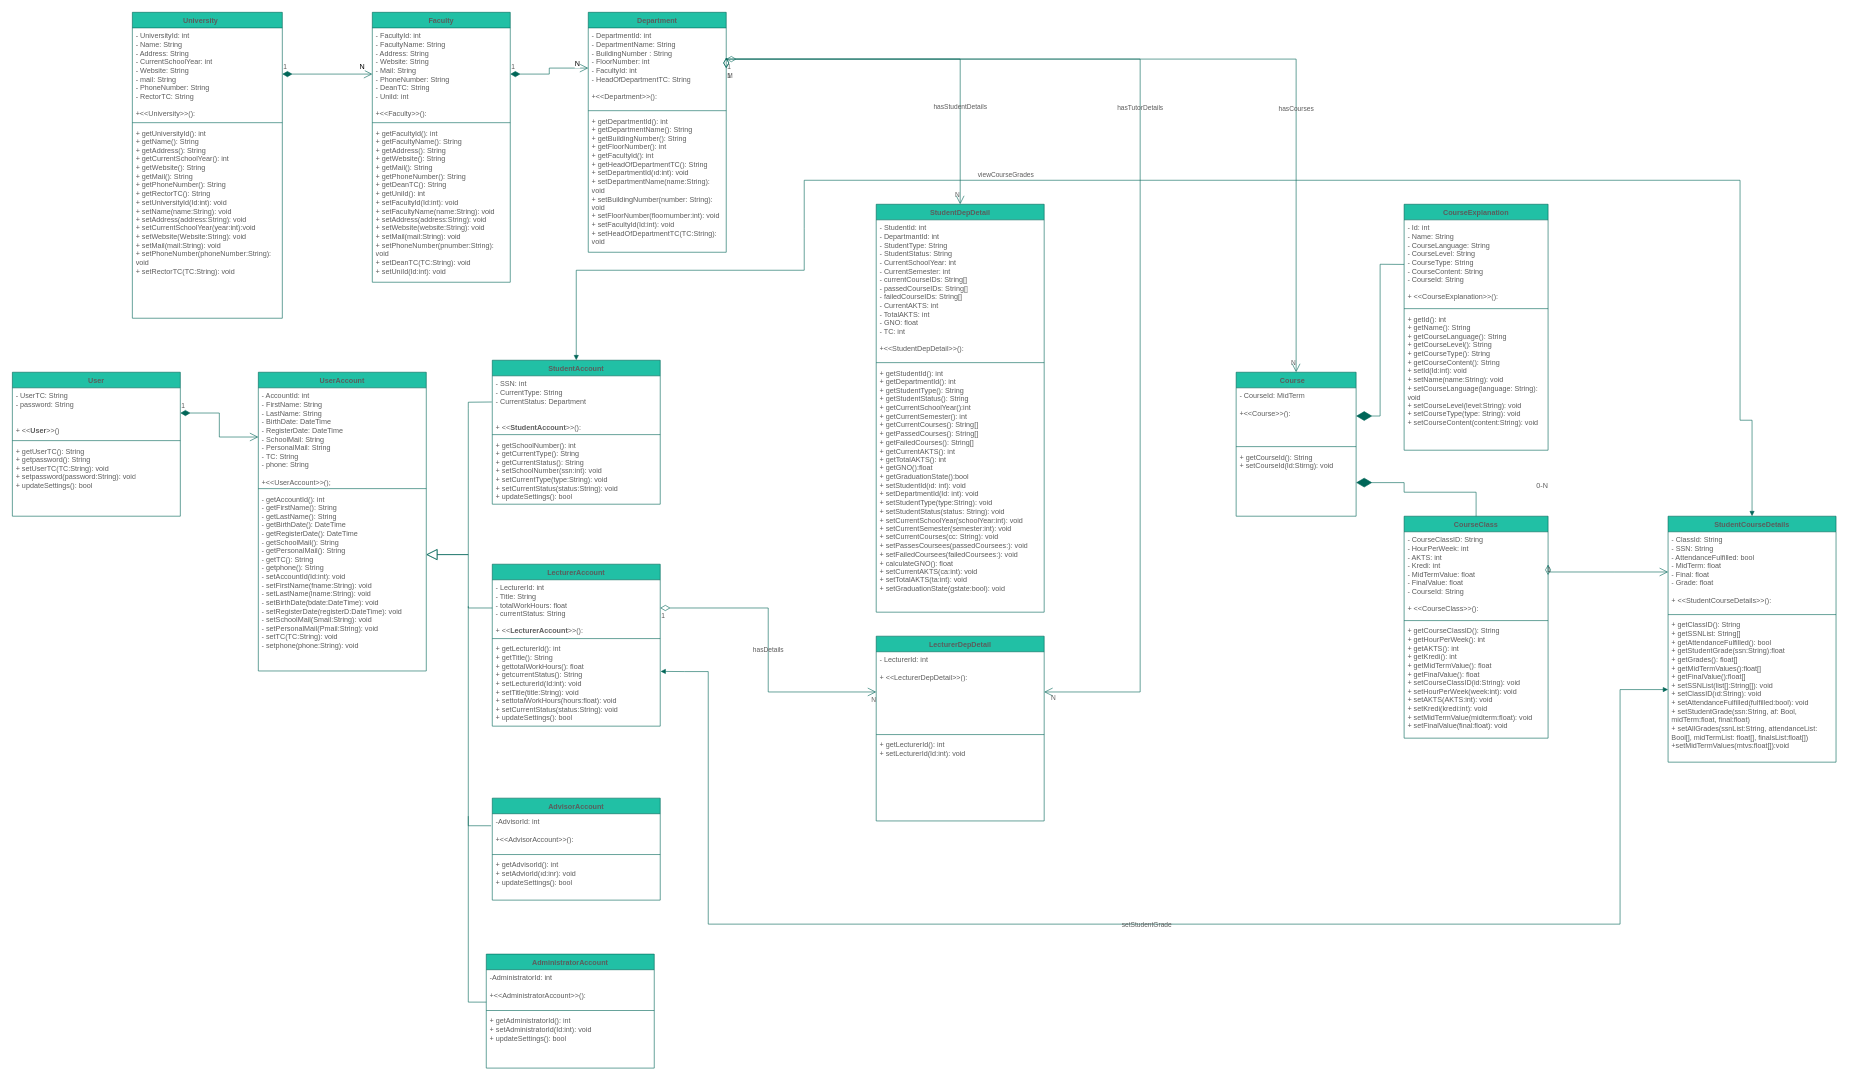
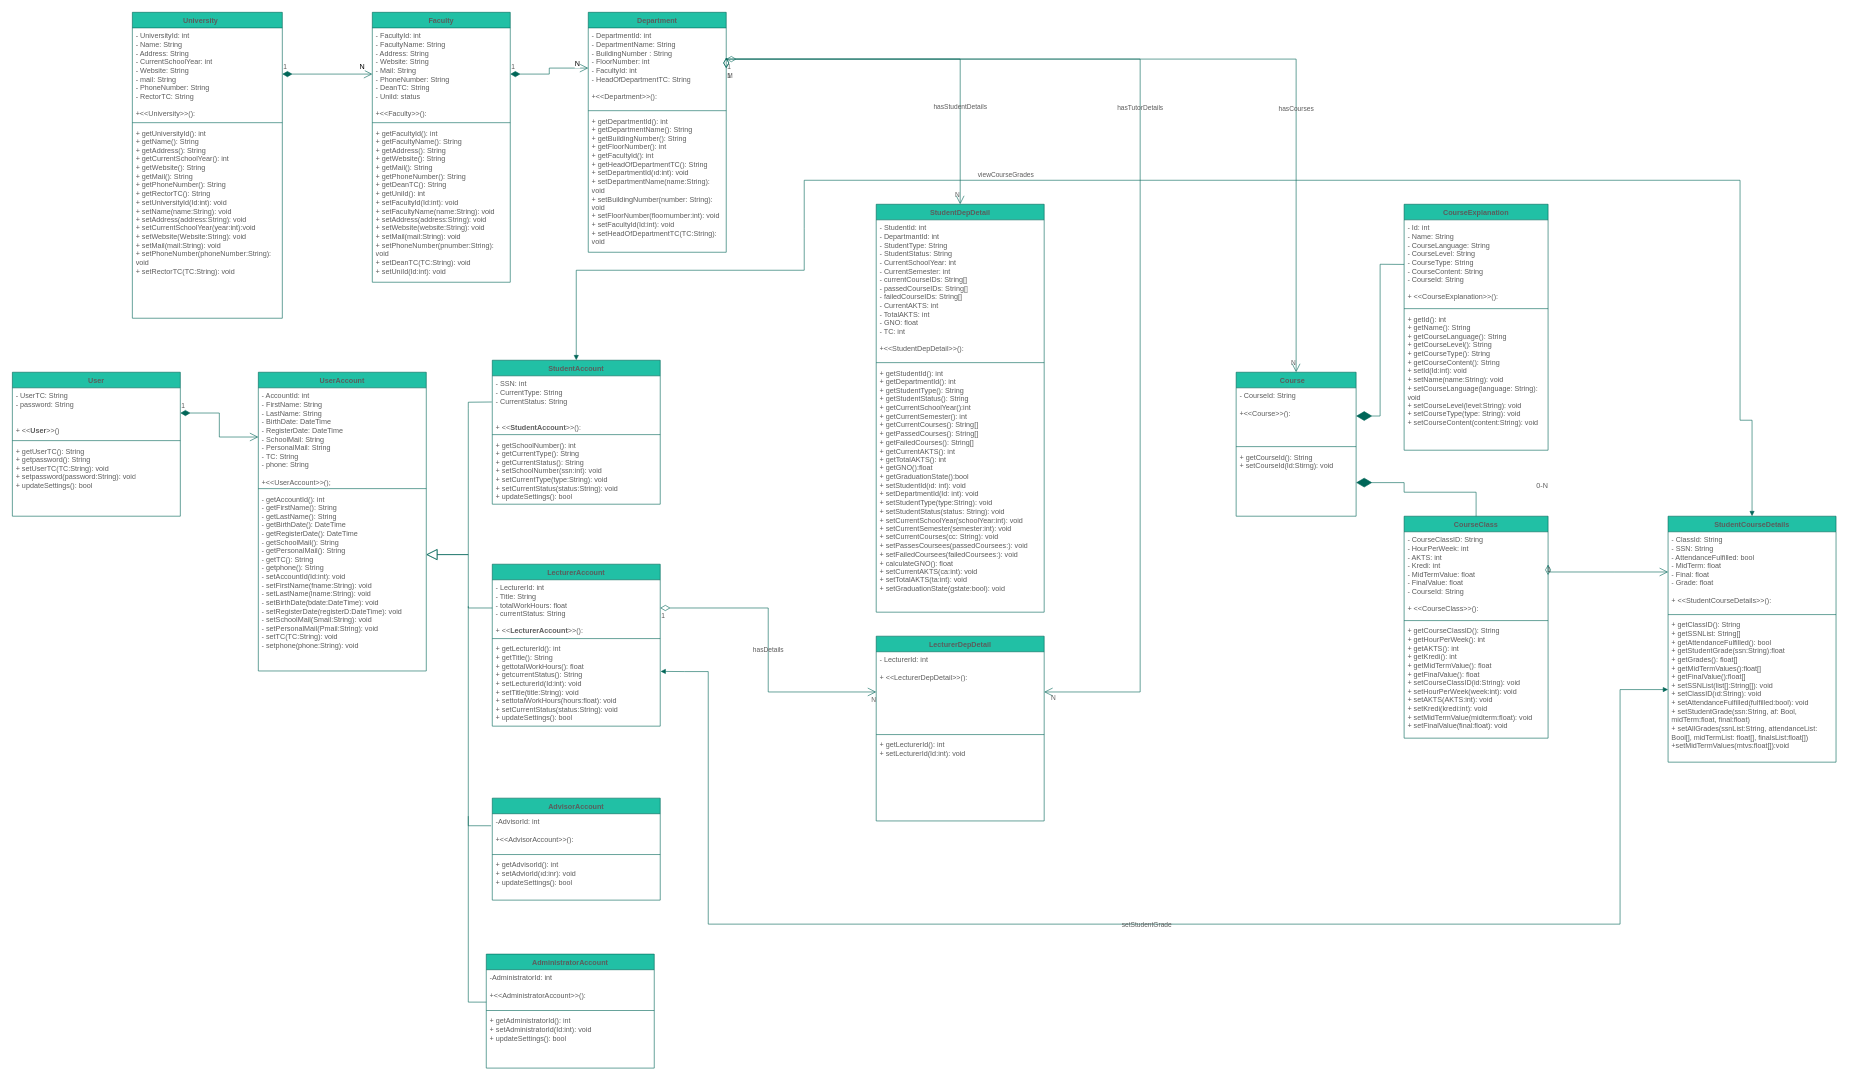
- <mxCell id="33" value="&lt;div data-sider-select-id=&quot;939029f3-9b22-4629-add4-f6a4fbf43940&quot;&gt;- FacultyId: int&lt;/div&gt;- FacultyName: String&lt;div data-sider-select-id=&quot;6189d0d8-7c25-4bf4-91ec-291dd08875af&quot;&gt;- Address: String&lt;/div&gt;&lt;div&gt;&lt;div data-sider-select-id=&quot;b98007c1-0edd-4025-acb4-4b958bde3791&quot;&gt;- Website: String&lt;/div&gt;&lt;div data-sider-select-id=&quot;063cd497-bc02-49b1-ba73-cf26518c9fba&quot;&gt;- Mail: String&lt;/div&gt;&lt;div&gt;- PhoneNumber: String&lt;/div&gt;&lt;/div&gt;&lt;div data-sider-select-id=&quot;29948bb4-90fc-4eb0-945a-943bb937e375&quot;&gt;- DeanTC: String&lt;/div&gt;&lt;div data-sider-select-id=&quot;9e089491-ef58-42f3-af44-322333032c33&quot;&gt;- UniId: int&lt;/div&gt;&lt;div data-sider-select-id=&quot;9e089491-ef58-42f3-af44-322333032c33&quot;&gt;&lt;br&gt;&lt;/div&gt;&lt;div data-sider-select-id=&quot;9e089491-ef58-42f3-af44-322333032c33&quot;&gt;+&amp;lt;&amp;lt;Faculty&amp;gt;&amp;gt;():&lt;/div&gt;" style="text;strokeColor=none;fillColor=none;align=left;verticalAlign=top;spacingLeft=4;spacingRight=4;overflow=hidden;rotatable=0;points=[[0,0.5],[1,0.5]];portConstraint=eastwest;whiteSpace=wrap;html=1;labelBackgroundColor=none;fontColor=#5C5C5C;" parent="32" vertex="1"><mxGeometry y="26" width="230" height="154" as="geometry" /></mxCell>
+ <mxCell id="33" value="&lt;div data-sider-select-id=&quot;939029f3-9b22-4629-add4-f6a4fbf43940&quot;&gt;- FacultyId: int&lt;/div&gt;- FacultyName: String&lt;div data-sider-select-id=&quot;6189d0d8-7c25-4bf4-91ec-291dd08875af&quot;&gt;- Address: String&lt;/div&gt;&lt;div&gt;&lt;div data-sider-select-id=&quot;b98007c1-0edd-4025-acb4-4b958bde3791&quot;&gt;- Website: String&lt;/div&gt;&lt;div data-sider-select-id=&quot;063cd497-bc02-49b1-ba73-cf26518c9fba&quot;&gt;- Mail: String&lt;/div&gt;&lt;div&gt;- PhoneNumber: String&lt;/div&gt;&lt;/div&gt;&lt;div data-sider-select-id=&quot;29948bb4-90fc-4eb0-945a-943bb937e375&quot;&gt;- DeanTC: String&lt;/div&gt;&lt;div data-sider-select-id=&quot;9e089491-ef58-42f3-af44-322333032c33&quot;&gt;- UniId: status&lt;/div&gt;&lt;div data-sider-select-id=&quot;9e089491-ef58-42f3-af44-322333032c33&quot;&gt;&lt;br&gt;&lt;/div&gt;&lt;div data-sider-select-id=&quot;9e089491-ef58-42f3-af44-322333032c33&quot;&gt;+&amp;lt;&amp;lt;Faculty&amp;gt;&amp;gt;():&lt;/div&gt;" style="text;strokeColor=none;fillColor=none;align=left;verticalAlign=top;spacingLeft=4;spacingRight=4;overflow=hidden;rotatable=0;points=[[0,0.5],[1,0.5]];portConstraint=eastwest;whiteSpace=wrap;html=1;labelBackgroundColor=none;fontColor=#5C5C5C;" parent="32" vertex="1"><mxGeometry y="26" width="230" height="154" as="geometry" /></mxCell>
- <mxCell id="7" value="- SSN: int&lt;div&gt;- CurrentType: String&lt;br&gt;&lt;div&gt;- CurrentStatus: Department&lt;/div&gt;&lt;/div&gt;&lt;div&gt;&lt;br&gt;&lt;/div&gt;&lt;div&gt;&lt;br&gt;&lt;/div&gt;&lt;div&gt;&lt;div data-sider-select-id=&quot;f8b6bf96-1f82-4704-bffa-21a5291a859a&quot;&gt;+ &amp;lt;&amp;lt;&lt;b&gt;StudentAccount&lt;/b&gt;&amp;gt;&amp;gt;():&lt;/div&gt;&lt;div&gt;&lt;br&gt;&lt;/div&gt;&lt;div&gt;&lt;/div&gt;&lt;/div&gt;" style="text;strokeColor=none;fillColor=none;align=left;verticalAlign=top;spacingLeft=4;spacingRight=4;overflow=hidden;rotatable=0;points=[[0,0.5],[1,0.5]];portConstraint=eastwest;whiteSpace=wrap;html=1;labelBackgroundColor=none;fontColor=#5C5C5C;" parent="6" vertex="1"><mxGeometry y="26" width="280" height="94" as="geometry" /></mxCell>
+ <mxCell id="7" value="- SSN: int&lt;div&gt;- CurrentType: String&lt;br&gt;&lt;div&gt;- CurrentStatus: String&lt;/div&gt;&lt;/div&gt;&lt;div&gt;&lt;br&gt;&lt;/div&gt;&lt;div&gt;&lt;br&gt;&lt;/div&gt;&lt;div&gt;&lt;div data-sider-select-id=&quot;f8b6bf96-1f82-4704-bffa-21a5291a859a&quot;&gt;+ &amp;lt;&amp;lt;&lt;b&gt;StudentAccount&lt;/b&gt;&amp;gt;&amp;gt;():&lt;/div&gt;&lt;div&gt;&lt;br&gt;&lt;/div&gt;&lt;div&gt;&lt;/div&gt;&lt;/div&gt;" style="text;strokeColor=none;fillColor=none;align=left;verticalAlign=top;spacingLeft=4;spacingRight=4;overflow=hidden;rotatable=0;points=[[0,0.5],[1,0.5]];portConstraint=eastwest;whiteSpace=wrap;html=1;labelBackgroundColor=none;fontColor=#5C5C5C;" parent="6" vertex="1"><mxGeometry y="26" width="280" height="94" as="geometry" /></mxCell>
- <mxCell id="12" value="&lt;div data-sider-select-id=&quot;5978899b-74d0-4c04-8e9b-4e08adf89fae&quot;&gt;- CourseId: MidTerm&lt;/div&gt;&lt;div data-sider-select-id=&quot;5978899b-74d0-4c04-8e9b-4e08adf89fae&quot;&gt;&lt;br&gt;&lt;/div&gt;&lt;div data-sider-select-id=&quot;5978899b-74d0-4c04-8e9b-4e08adf89fae&quot;&gt;+&amp;lt;&amp;lt;Course&amp;gt;&amp;gt;():&lt;/div&gt;" style="text;strokeColor=none;fillColor=none;align=left;verticalAlign=top;spacingLeft=4;spacingRight=4;overflow=hidden;rotatable=0;points=[[0,0.5],[1,0.5]];portConstraint=eastwest;whiteSpace=wrap;html=1;labelBackgroundColor=none;fontColor=#5C5C5C;" parent="11" vertex="1"><mxGeometry y="26" width="200" height="94" as="geometry" /></mxCell>
+ <mxCell id="12" value="&lt;div data-sider-select-id=&quot;5978899b-74d0-4c04-8e9b-4e08adf89fae&quot;&gt;- CourseId: String&lt;/div&gt;&lt;div data-sider-select-id=&quot;5978899b-74d0-4c04-8e9b-4e08adf89fae&quot;&gt;&lt;br&gt;&lt;/div&gt;&lt;div data-sider-select-id=&quot;5978899b-74d0-4c04-8e9b-4e08adf89fae&quot;&gt;+&amp;lt;&amp;lt;Course&amp;gt;&amp;gt;():&lt;/div&gt;" style="text;strokeColor=none;fillColor=none;align=left;verticalAlign=top;spacingLeft=4;spacingRight=4;overflow=hidden;rotatable=0;points=[[0,0.5],[1,0.5]];portConstraint=eastwest;whiteSpace=wrap;html=1;labelBackgroundColor=none;fontColor=#5C5C5C;" parent="11" vertex="1"><mxGeometry y="26" width="200" height="94" as="geometry" /></mxCell>
